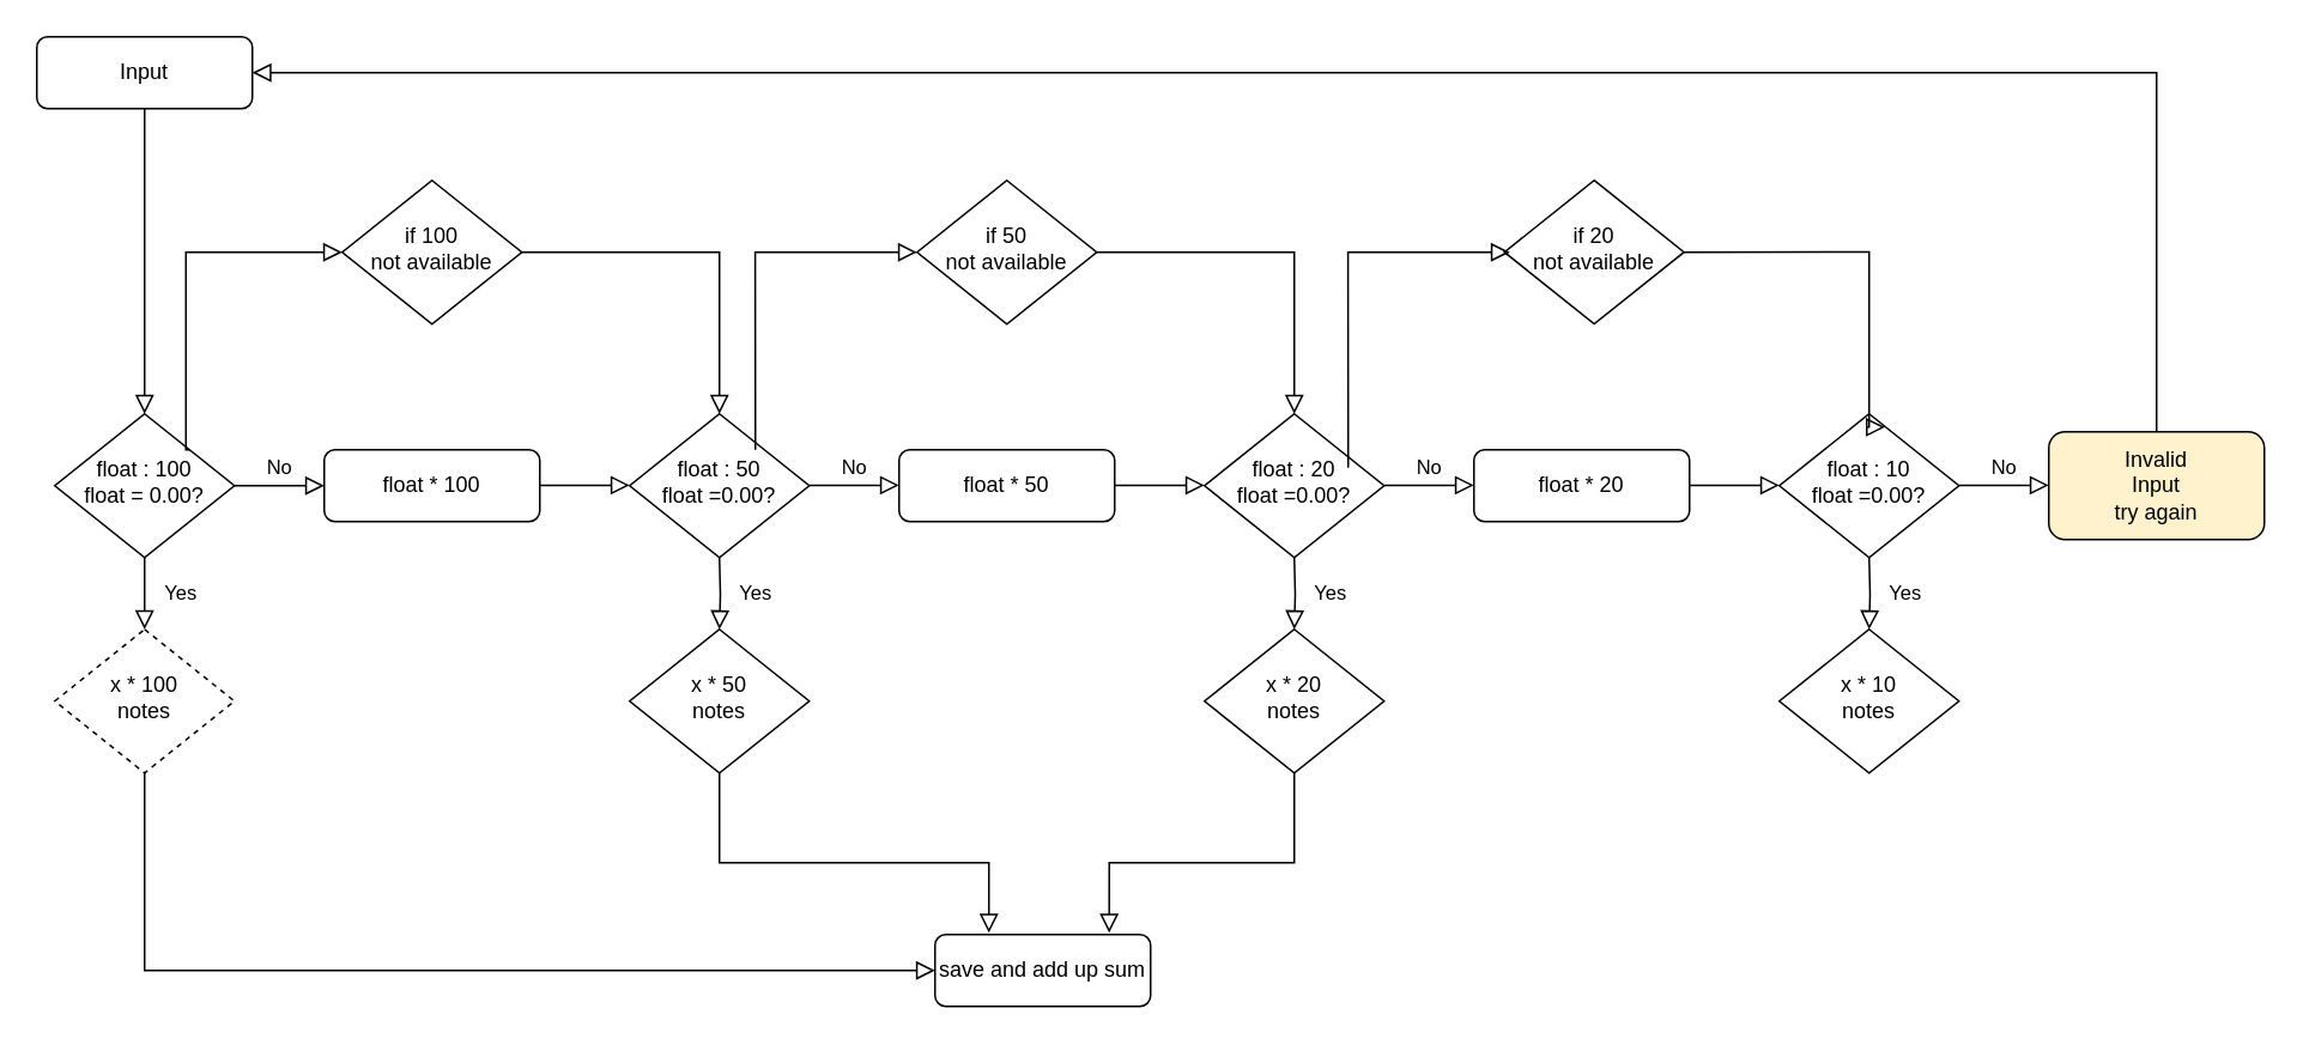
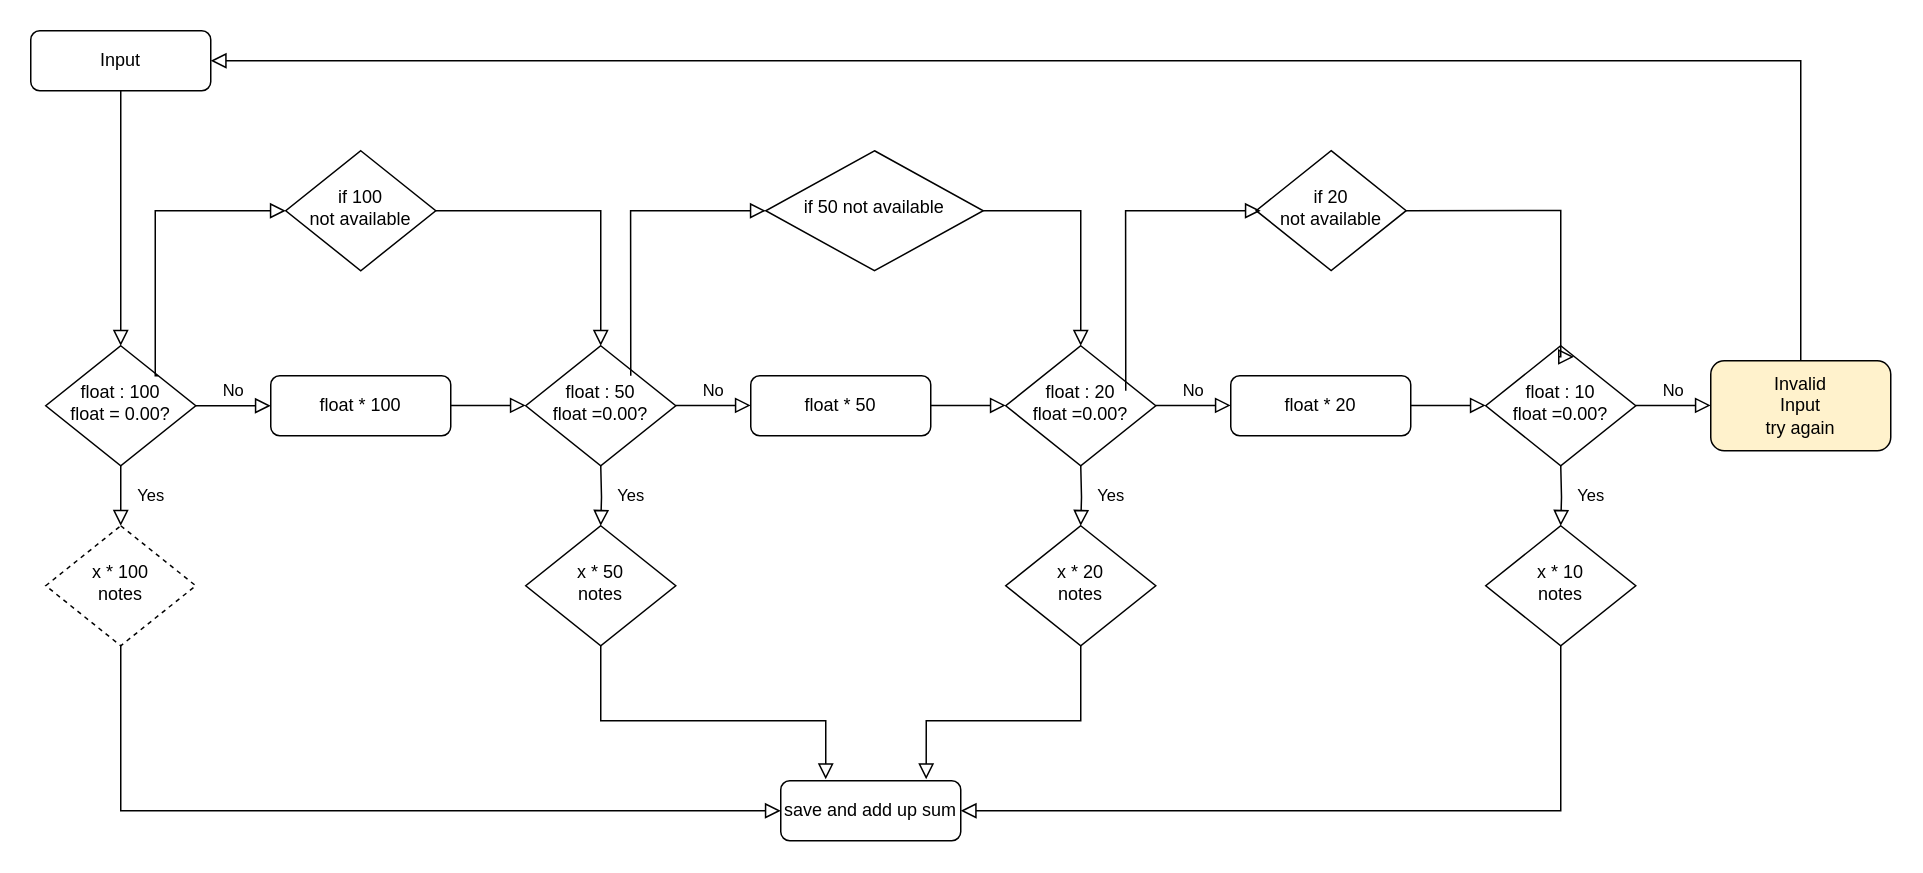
- <mxCell id="36" value="if 50 not&amp;nbsp;available" style="rhombus;whiteSpace=wrap;html=1;shadow=0;fontFamily=Helvetica;fontSize=12;align=center;strokeWidth=1;spacing=6;spacingTop=-4;" parent="1" vertex="1"><mxGeometry x="510" y="100" width="100" height="80" as="geometry" /></mxCell>
+ <mxCell id="36" value="if 50 not&amp;nbsp;available" style="rhombus;whiteSpace=wrap;html=1;shadow=0;fontFamily=Helvetica;fontSize=12;align=center;strokeWidth=1;spacing=6;spacingTop=-4;" parent="1" vertex="1"><mxGeometry x="510" y="100" width="145" height="80" as="geometry" /></mxCell>
+ <mxCell id="27" value="" style="rounded=0;html=1;jettySize=auto;orthogonalLoop=1;fontSize=11;endArrow=block;endFill=0;endSize=8;strokeWidth=1;shadow=0;labelBackgroundColor=none;edgeStyle=orthogonalEdgeStyle;exitX=0.5;exitY=1;exitDx=0;exitDy=0;entryX=1;entryY=0.5;entryDx=0;entryDy=0;" parent="1" source="28" target="29" edge="1"><mxGeometry x="0.333" y="20" relative="1" as="geometry"><mxPoint as="offset" /><Array as="points"><mxPoint x="1040" y="540" /></Array></mxGeometry></mxCell>
